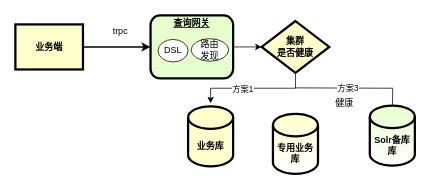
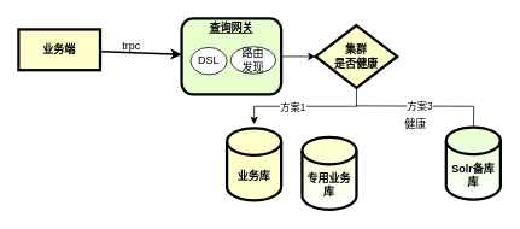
- <mxCell id="6" value="trpc" style="text;spacingTop=-5;align=center" parent="1" vertex="1"><mxGeometry x="145" y="32" width="30" height="20" as="geometry" /></mxCell>
+ <mxCell id="6" value="trpc" style="text;spacingTop=-5;align=center" parent="1" vertex="1"><mxGeometry x="130" y="42" width="30" height="20" as="geometry" /></mxCell>
- <mxCell id="4" value="业务端" style="whiteSpace=wrap;align=center;verticalAlign=middle;fontStyle=1;strokeWidth=3;fillColor=#FFFFCC" parent="1" vertex="1"><mxGeometry x="20" y="32" width="90" height="60" as="geometry" /></mxCell>
+ <mxCell id="4" value="业务端" style="whiteSpace=wrap;align=center;verticalAlign=middle;fontStyle=1;strokeWidth=3;fillColor=#FFFFCC" parent="1" vertex="1"><mxGeometry x="20" y="32" width="90" height="45" as="geometry" /></mxCell>
- <mxCell id="15" value="专用业务库" style="shape=cylinder3;whiteSpace=wrap;html=1;boundedLbl=1;backgroundOutline=1;size=15;fillColor=#FFFFCC;fontStyle=1;strokeWidth=3;gradientColor=#ffffff;" vertex="1" parent="1"><mxGeometry x="363" y="151" width="60" height="80" as="geometry" /></mxCell>
+ <mxCell id="15" value="专用业务库" style="shape=cylinder3;whiteSpace=wrap;html=1;boundedLbl=1;backgroundOutline=1;size=15;fillColor=#FFFFCC;fontStyle=1;strokeWidth=3;gradientColor=#ffffff;" vertex="1" parent="1"><mxGeometry x="333" y="151" width="60" height="80" as="geometry" /></mxCell>
